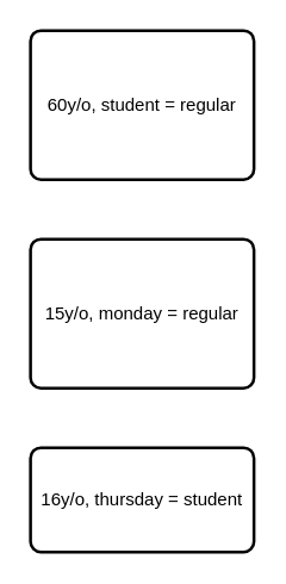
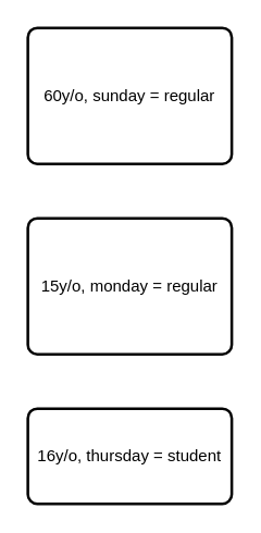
- <mxCell id="4" value="60y/o, student = regular" style="rounded=1;whiteSpace=wrap;html=1;absoluteArcSize=1;arcSize=14;strokeWidth=2;" vertex="1" parent="1"><mxGeometry x="20" y="20" width="150" height="100" as="geometry" /></mxCell>
+ <mxCell id="4" value="60y/o, sunday = regular" style="rounded=1;whiteSpace=wrap;html=1;absoluteArcSize=1;arcSize=14;strokeWidth=2;" vertex="1" parent="1"><mxGeometry x="20" y="20" width="150" height="100" as="geometry" /></mxCell>
